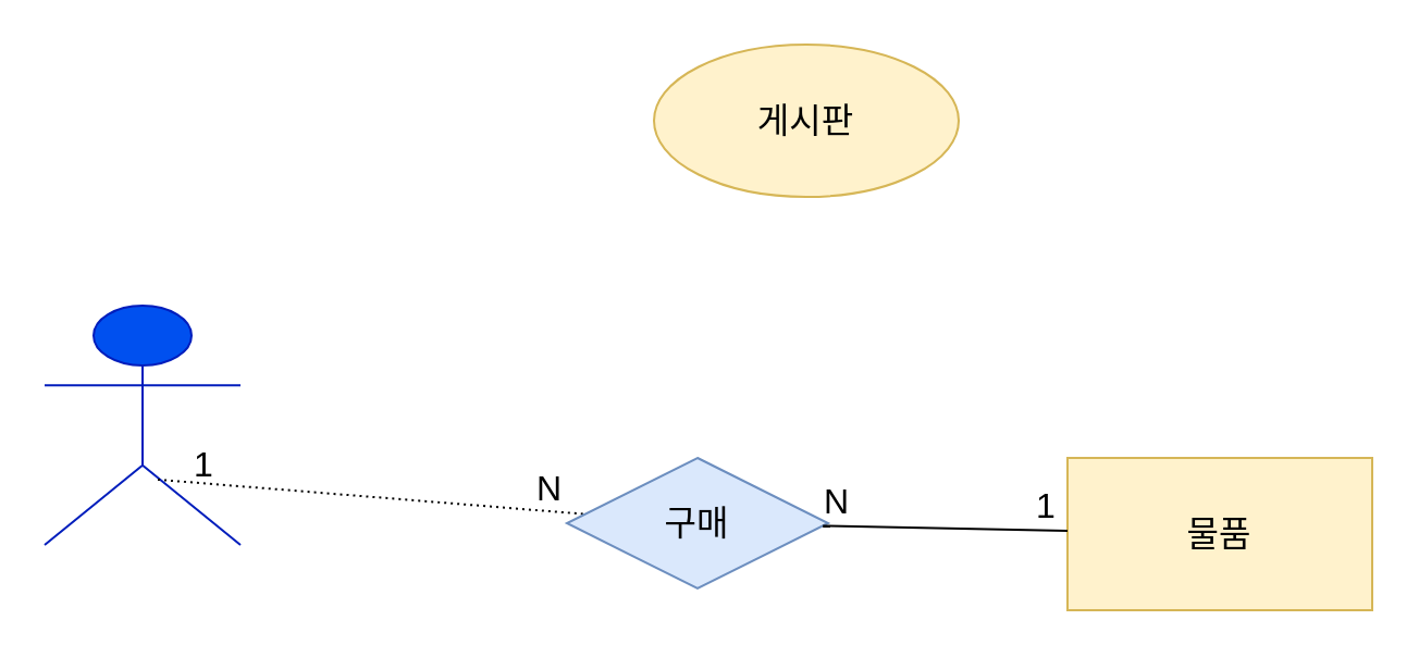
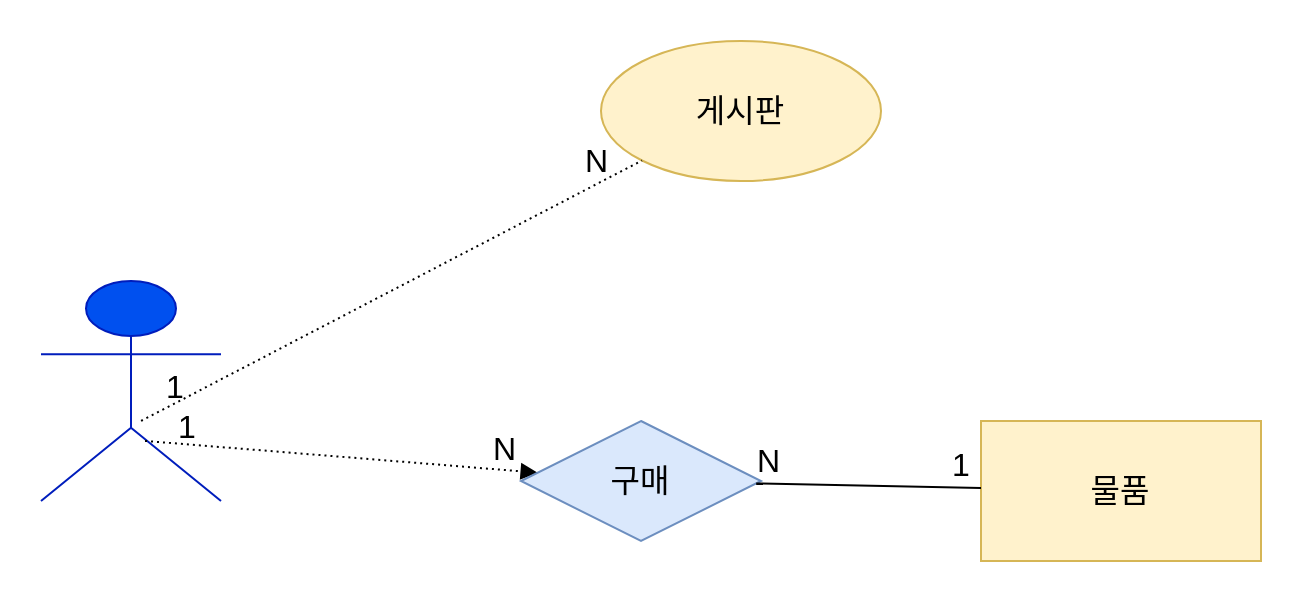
+ <mxCell id="12" value="" style="endArrow=none;html=1;rounded=0;dashed=1;dashPattern=1 2;fontSize=16;entryX=0;entryY=1;entryDx=0;entryDy=0;exitX=0.556;exitY=0.636;exitDx=0;exitDy=0;exitPerimeter=0;" edge="1" parent="1" source="2" target="4"><mxGeometry relative="1" as="geometry"><mxPoint x="270" y="310" as="sourcePoint" /><mxPoint x="430" y="310" as="targetPoint" /></mxGeometry></mxCell>
+ <mxCell id="13" value="1" style="resizable=0;html=1;align=left;verticalAlign=bottom;fontSize=16;" connectable="0" vertex="1" parent="12"><mxGeometry x="-1" relative="1" as="geometry"><mxPoint x="11" y="-6" as="offset" /></mxGeometry></mxCell>
+ <mxCell id="14" value="N" style="resizable=0;html=1;align=right;verticalAlign=bottom;fontSize=16;" connectable="0" vertex="1" parent="12"><mxGeometry x="1" relative="1" as="geometry"><mxPoint x="-16" y="11" as="offset" /></mxGeometry></mxCell>
- <mxCell id="5" value="" style="endArrow=none;html=1;rounded=0;dashed=1;dashPattern=1 2;fontSize=16;exitX=0.578;exitY=0.727;exitDx=0;exitDy=0;exitPerimeter=0;" edge="1" parent="1" source="2" target="8"><mxGeometry relative="1" as="geometry"><mxPoint x="110" y="330" as="sourcePoint" /><mxPoint x="260" y="240" as="targetPoint" /></mxGeometry></mxCell>
+ <mxCell id="5" value="" style="endArrow=block;html=1;rounded=0;dashed=1;dashPattern=1 2;fontSize=16;exitX=0.578;exitY=0.727;exitDx=0;exitDy=0;exitPerimeter=0;" edge="1" parent="1" source="2" target="8"><mxGeometry relative="1" as="geometry"><mxPoint x="110" y="330" as="sourcePoint" /><mxPoint x="260" y="240" as="targetPoint" /></mxGeometry></mxCell>
